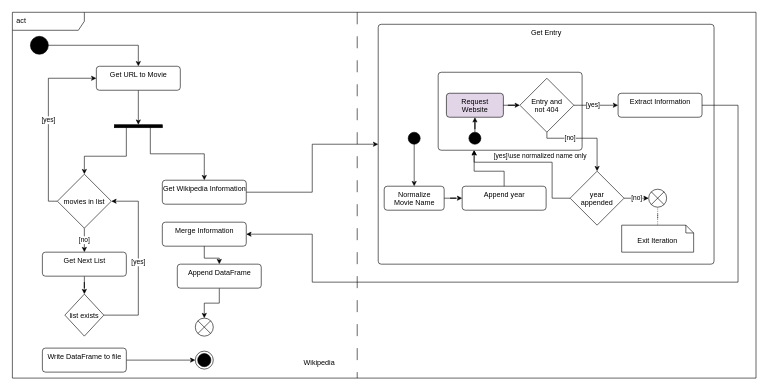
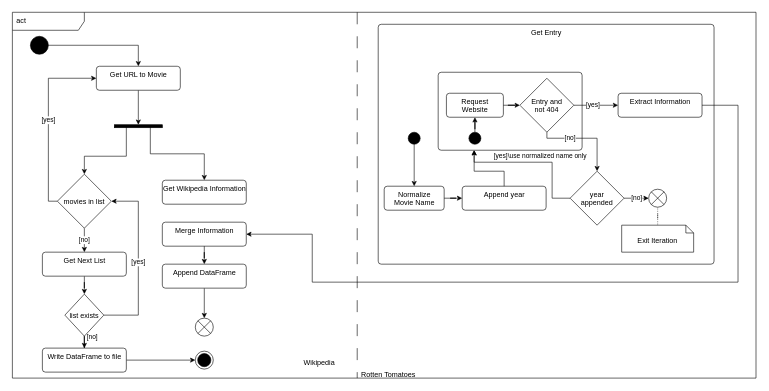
- <mxCell id="5" value="Request &lt;br&gt;Website" style="html=1;align=center;verticalAlign=top;rounded=1;absoluteArcSize=1;arcSize=10;dashed=0;fillColor=#e1d5e7;" vertex="1" parent="4"><mxGeometry x="13.75" y="35" width="95" height="40" as="geometry" /></mxCell>
+ <mxCell id="5" value="Request &lt;br&gt;Website" style="html=1;align=center;verticalAlign=top;rounded=1;absoluteArcSize=1;arcSize=10;dashed=0;" vertex="1" parent="4"><mxGeometry x="13.75" y="35" width="95" height="40" as="geometry" /></mxCell>
- <mxCell id="33" style="edgeStyle=orthogonalEdgeStyle;rounded=0;orthogonalLoop=1;jettySize=auto;html=1;endArrow=classic;endFill=1;" edge="1" parent="2" source="34" target="3"><mxGeometry relative="1" as="geometry" /></mxCell>
- <mxCell id="50" value="Append DataFrame" style="html=1;align=center;verticalAlign=top;rounded=1;absoluteArcSize=1;arcSize=10;dashed=0;" vertex="1" parent="2"><mxGeometry x="275" y="420" width="140" height="40" as="geometry" /></mxCell>
+ <mxCell id="50" value="Append DataFrame" style="html=1;align=center;verticalAlign=top;rounded=1;absoluteArcSize=1;arcSize=10;dashed=0;" vertex="1" parent="2"><mxGeometry x="250" y="420" width="140" height="40" as="geometry" /></mxCell>
+ <mxCell id="47" value="[no]" style="edgeStyle=orthogonalEdgeStyle;rounded=0;orthogonalLoop=1;jettySize=auto;html=1;startArrow=none;startFill=0;endArrow=classic;endFill=1;" edge="1" parent="2" source="48" target="53"><mxGeometry x="0.4" y="13" relative="1" as="geometry"><mxPoint x="-40" y="540" as="targetPoint" /><mxPoint as="offset" /></mxGeometry></mxCell>
+ <mxCell id="31" value="Rotten Tomatoes" style="text;align=left;" vertex="1" parent="2"><mxGeometry x="580" y="590" width="100" height="20" as="geometry" /></mxCell>
